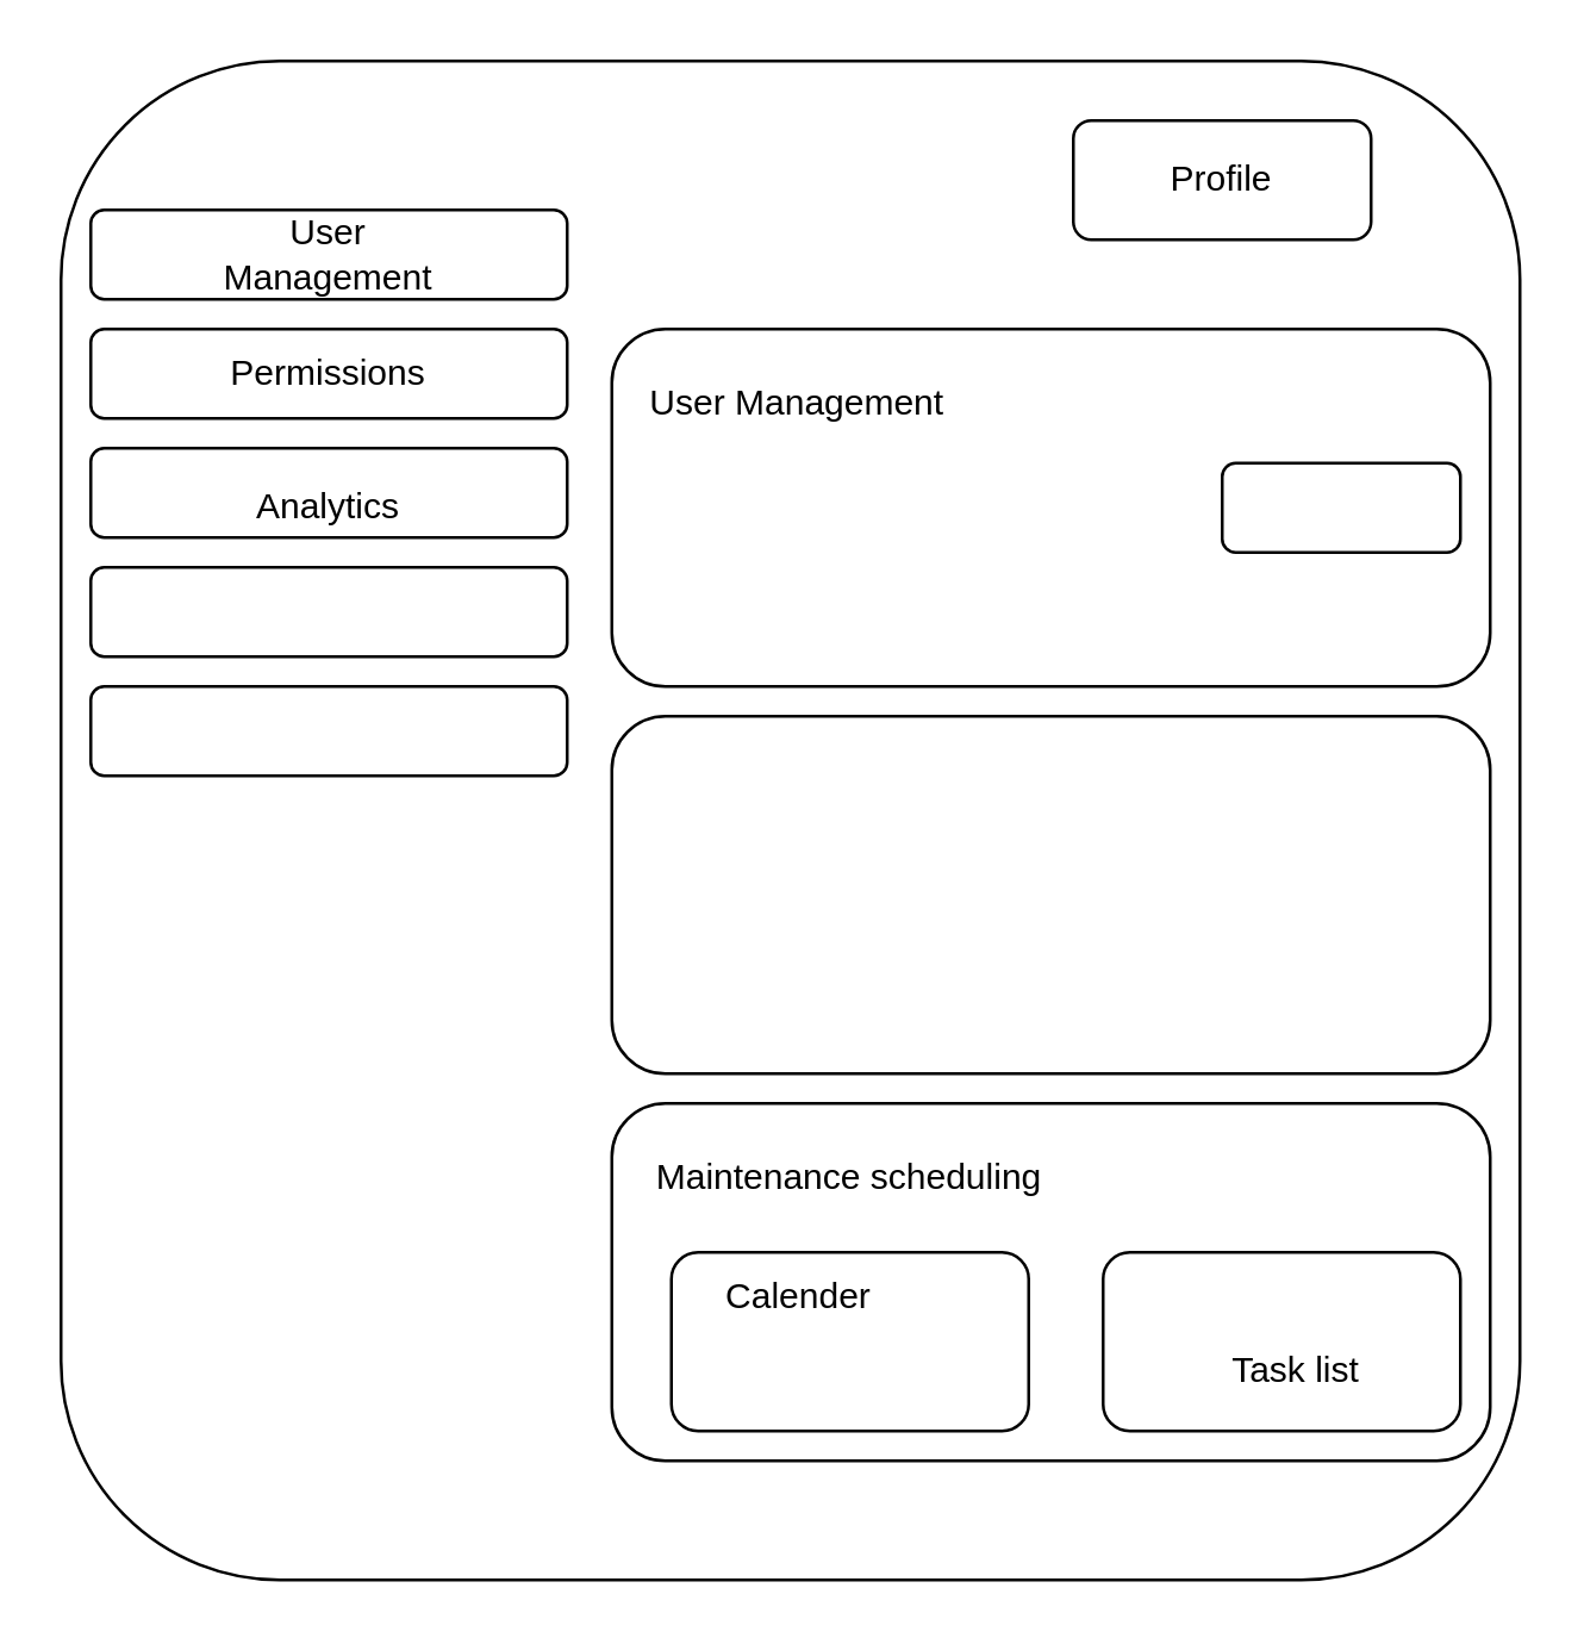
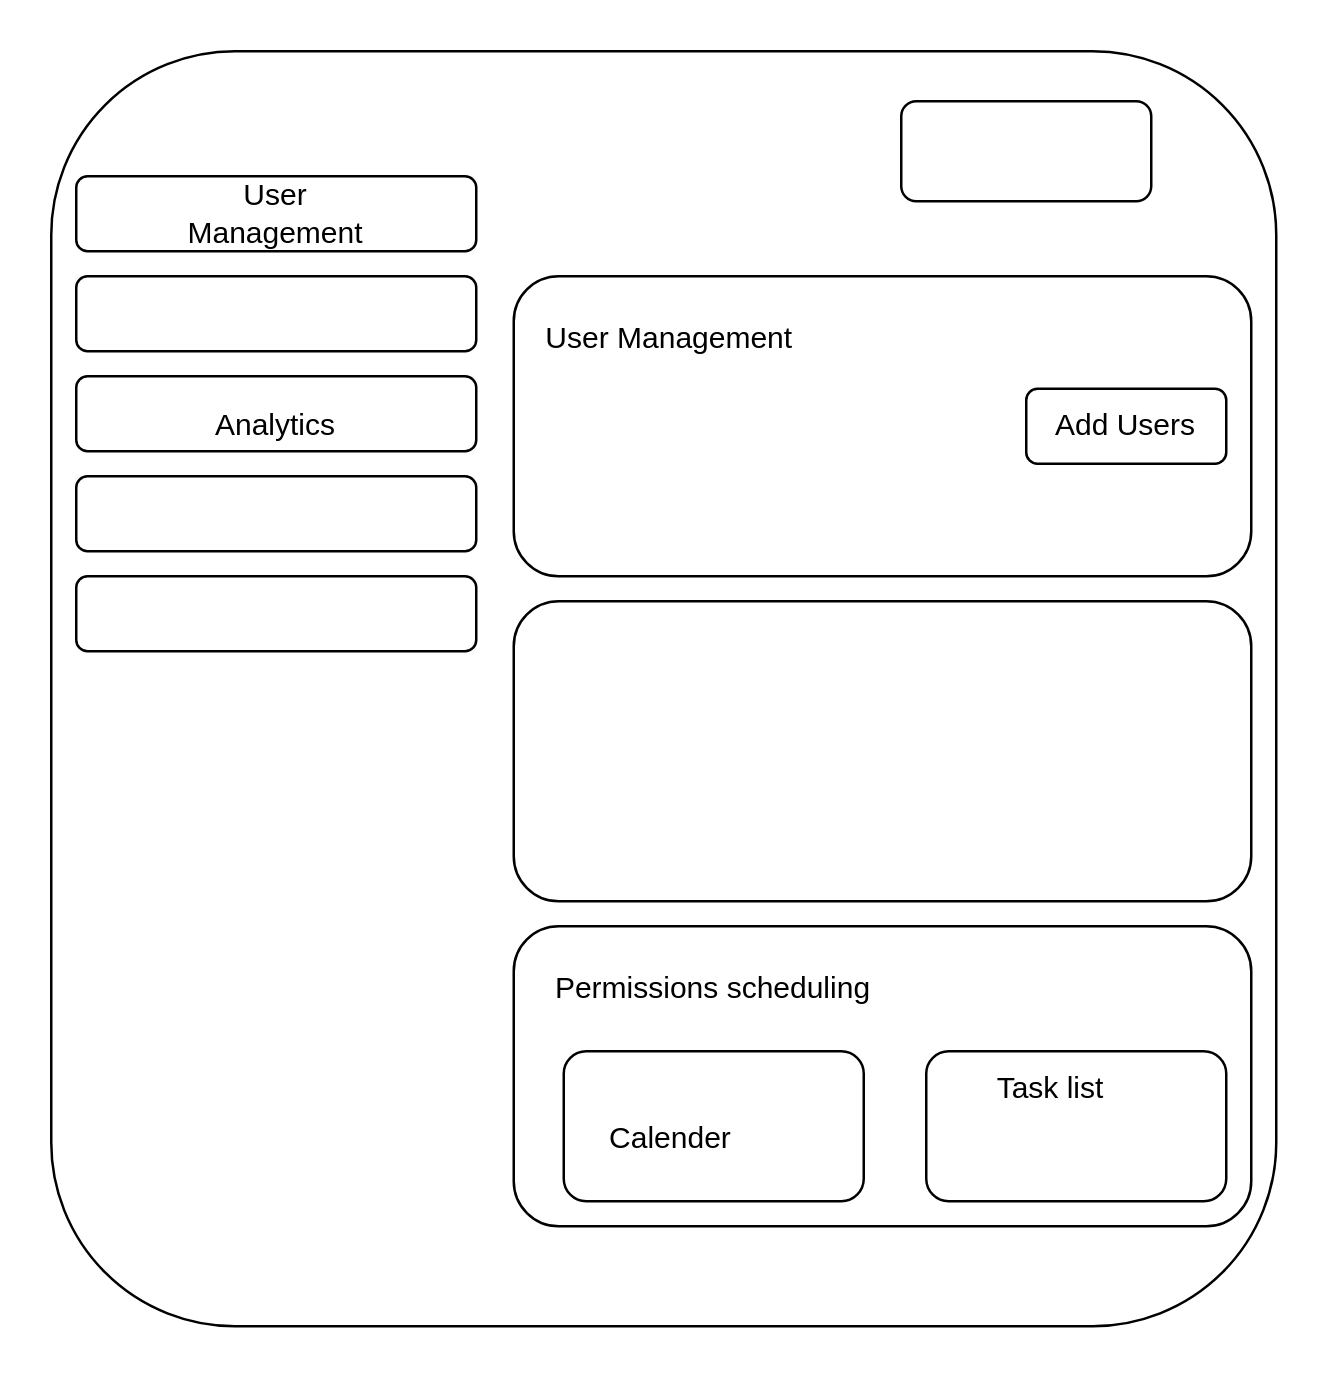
- <mxCell id="23" value="Profile" style="text;html=1;strokeColor=none;fillColor=none;align=center;verticalAlign=middle;whiteSpace=wrap;rounded=0;" vertex="1" parent="1"><mxGeometry x="380" y="45" width="60" height="30" as="geometry" /></mxCell>
- <mxCell id="13" value="Permissions" style="text;html=1;strokeColor=none;fillColor=none;align=center;verticalAlign=middle;whiteSpace=wrap;rounded=0;" vertex="1" parent="1"><mxGeometry x="80" y="110" width="60" height="30" as="geometry" /></mxCell>
+ <mxCell id="17" value="Add Users" style="text;html=1;strokeColor=none;fillColor=none;align=center;verticalAlign=middle;whiteSpace=wrap;rounded=0;" vertex="1" parent="1"><mxGeometry x="420" y="155" width="60" height="30" as="geometry" /></mxCell>
- <mxCell id="18" value="Maintenance scheduling" style="text;html=1;strokeColor=none;fillColor=none;align=center;verticalAlign=middle;whiteSpace=wrap;rounded=0;" vertex="1" parent="1"><mxGeometry x="200" y="380" width="170" height="30" as="geometry" /></mxCell>
+ <mxCell id="18" value="Permissions scheduling" style="text;html=1;strokeColor=none;fillColor=none;align=center;verticalAlign=middle;whiteSpace=wrap;rounded=0;" vertex="1" parent="1"><mxGeometry x="200" y="380" width="170" height="30" as="geometry" /></mxCell>
- <mxCell id="21" value="Calender" style="text;html=1;strokeColor=none;fillColor=none;align=center;verticalAlign=middle;whiteSpace=wrap;rounded=0;" vertex="1" parent="1"><mxGeometry x="238" y="420" width="60" height="30" as="geometry" /></mxCell>
+ <mxCell id="21" value="Calender" style="text;html=1;strokeColor=none;fillColor=none;align=center;verticalAlign=middle;whiteSpace=wrap;rounded=0;" vertex="1" parent="1"><mxGeometry x="238" y="440" width="60" height="30" as="geometry" /></mxCell>
- <mxCell id="22" value="Task list" style="text;html=1;strokeColor=none;fillColor=none;align=center;verticalAlign=middle;whiteSpace=wrap;rounded=0;" vertex="1" parent="1"><mxGeometry x="385" y="445" width="100" height="30" as="geometry" /></mxCell>
+ <mxCell id="22" value="Task list" style="text;html=1;strokeColor=none;fillColor=none;align=center;verticalAlign=middle;whiteSpace=wrap;rounded=0;" vertex="1" parent="1"><mxGeometry x="370" y="420" width="100" height="30" as="geometry" /></mxCell>
